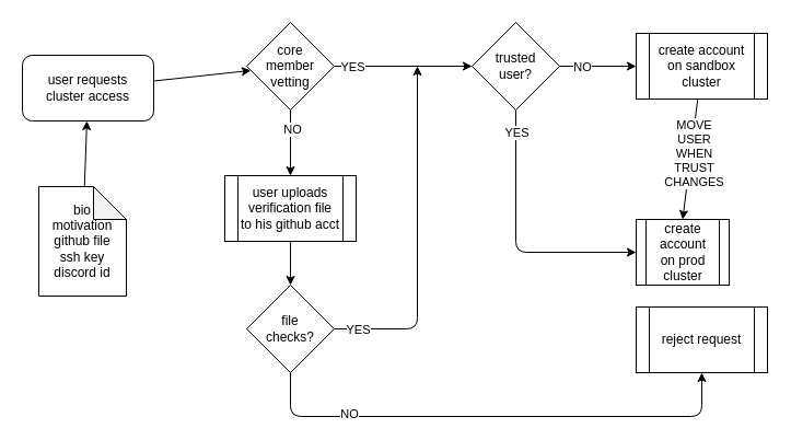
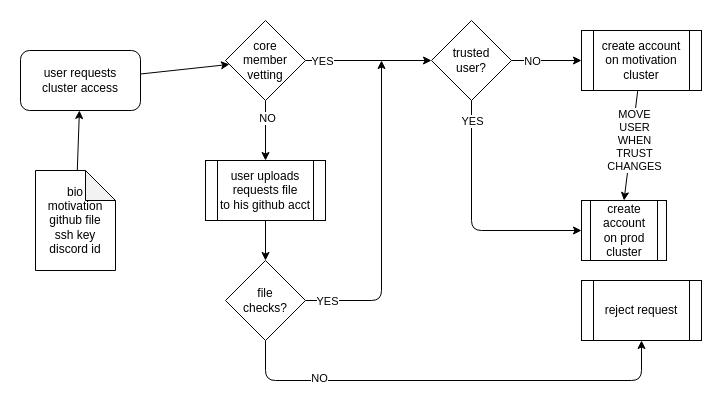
- <mxCell id="13" value="create account&lt;br&gt;on sandbox cluster" style="shape=process;whiteSpace=wrap;html=1;backgroundOutline=1;" vertex="1" parent="1"><mxGeometry x="581" y="30" width="120" height="60" as="geometry" /></mxCell>
+ <mxCell id="13" value="create account&lt;br&gt;on motivation cluster" style="shape=process;whiteSpace=wrap;html=1;backgroundOutline=1;" vertex="1" parent="1"><mxGeometry x="581" y="30" width="120" height="60" as="geometry" /></mxCell>
- <mxCell id="15" value="user uploads&lt;br&gt;verification file&lt;br&gt;to his github acct" style="shape=process;whiteSpace=wrap;html=1;backgroundOutline=1;" vertex="1" parent="1"><mxGeometry x="205" y="160" width="120" height="60" as="geometry" /></mxCell>
+ <mxCell id="15" value="user uploads&lt;br&gt;requests file&lt;br&gt;to his github acct" style="shape=process;whiteSpace=wrap;html=1;backgroundOutline=1;" vertex="1" parent="1"><mxGeometry x="205" y="160" width="120" height="60" as="geometry" /></mxCell>
